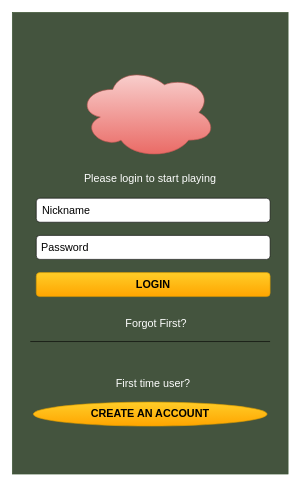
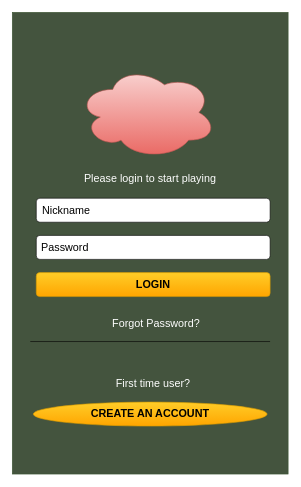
- <mxCell id="13" value="&lt;font style=&quot;font-size: 18px&quot;&gt;Forgot First?&lt;/font&gt;" style="text;html=1;strokeColor=none;fillColor=none;align=center;verticalAlign=middle;whiteSpace=wrap;rounded=0;fontColor=#FFFFFF;" parent="1" vertex="1"><mxGeometry x="170" y="530" width="180" height="20" as="geometry" /></mxCell>
+ <mxCell id="13" value="&lt;font style=&quot;font-size: 18px&quot;&gt;Forgot Password?&lt;/font&gt;" style="text;html=1;strokeColor=none;fillColor=none;align=center;verticalAlign=middle;whiteSpace=wrap;rounded=0;fontColor=#FFFFFF;" parent="1" vertex="1"><mxGeometry x="170" y="530" width="180" height="20" as="geometry" /></mxCell>
